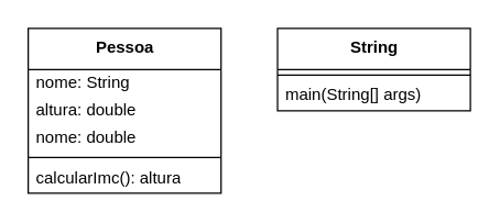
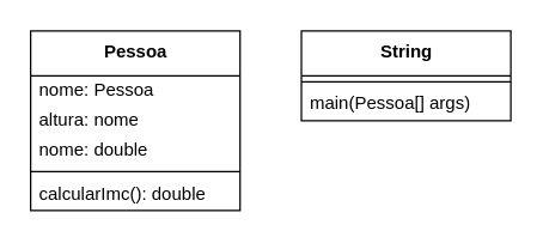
- <mxCell id="3" value="&lt;font color=&quot;#000000&quot;&gt;nome: String&lt;br&gt;&lt;/font&gt;" style="text;html=1;strokeColor=none;fillColor=none;align=left;verticalAlign=middle;spacingLeft=4;spacingRight=4;overflow=hidden;rotatable=0;points=[[0,0.5],[1,0.5]];portConstraint=eastwest;" parent="2" vertex="1"><mxGeometry y="30" width="140" height="20" as="geometry" /></mxCell>
+ <mxCell id="3" value="&lt;font color=&quot;#000000&quot;&gt;nome: Pessoa&lt;br&gt;&lt;/font&gt;" style="text;html=1;strokeColor=none;fillColor=none;align=left;verticalAlign=middle;spacingLeft=4;spacingRight=4;overflow=hidden;rotatable=0;points=[[0,0.5],[1,0.5]];portConstraint=eastwest;" parent="2" vertex="1"><mxGeometry y="30" width="140" height="20" as="geometry" /></mxCell>
- <mxCell id="10" value="&lt;font color=&quot;#000000&quot;&gt;main(String[] args)&lt;/font&gt;" style="text;html=1;strokeColor=none;fillColor=none;align=left;verticalAlign=middle;spacingLeft=4;spacingRight=4;overflow=hidden;rotatable=0;points=[[0,0.5],[1,0.5]];portConstraint=eastwest;" vertex="1" parent="8"><mxGeometry y="38" width="140" height="22" as="geometry" /></mxCell>
+ <mxCell id="10" value="&lt;font color=&quot;#000000&quot;&gt;main(Pessoa[] args)&lt;/font&gt;" style="text;html=1;strokeColor=none;fillColor=none;align=left;verticalAlign=middle;spacingLeft=4;spacingRight=4;overflow=hidden;rotatable=0;points=[[0,0.5],[1,0.5]];portConstraint=eastwest;" vertex="1" parent="8"><mxGeometry y="38" width="140" height="22" as="geometry" /></mxCell>
- <mxCell id="4" value="&lt;font color=&quot;#000000&quot;&gt;altura: double&lt;/font&gt;" style="text;html=1;strokeColor=none;fillColor=none;align=left;verticalAlign=middle;spacingLeft=4;spacingRight=4;overflow=hidden;rotatable=0;points=[[0,0.5],[1,0.5]];portConstraint=eastwest;" parent="2" vertex="1"><mxGeometry y="50" width="140" height="20" as="geometry" /></mxCell>
+ <mxCell id="4" value="&lt;font color=&quot;#000000&quot;&gt;altura: nome&lt;/font&gt;" style="text;html=1;strokeColor=none;fillColor=none;align=left;verticalAlign=middle;spacingLeft=4;spacingRight=4;overflow=hidden;rotatable=0;points=[[0,0.5],[1,0.5]];portConstraint=eastwest;" parent="2" vertex="1"><mxGeometry y="50" width="140" height="20" as="geometry" /></mxCell>
- <mxCell id="7" value="&lt;font color=&quot;#000000&quot;&gt;calcularImc(): altura&lt;/font&gt;" style="text;html=1;strokeColor=none;fillColor=none;align=left;verticalAlign=middle;spacingLeft=4;spacingRight=4;overflow=hidden;rotatable=0;points=[[0,0.5],[1,0.5]];portConstraint=eastwest;" parent="2" vertex="1"><mxGeometry y="98" width="140" height="22" as="geometry" /></mxCell>
+ <mxCell id="7" value="&lt;font color=&quot;#000000&quot;&gt;calcularImc(): double&lt;/font&gt;" style="text;html=1;strokeColor=none;fillColor=none;align=left;verticalAlign=middle;spacingLeft=4;spacingRight=4;overflow=hidden;rotatable=0;points=[[0,0.5],[1,0.5]];portConstraint=eastwest;" parent="2" vertex="1"><mxGeometry y="98" width="140" height="22" as="geometry" /></mxCell>
